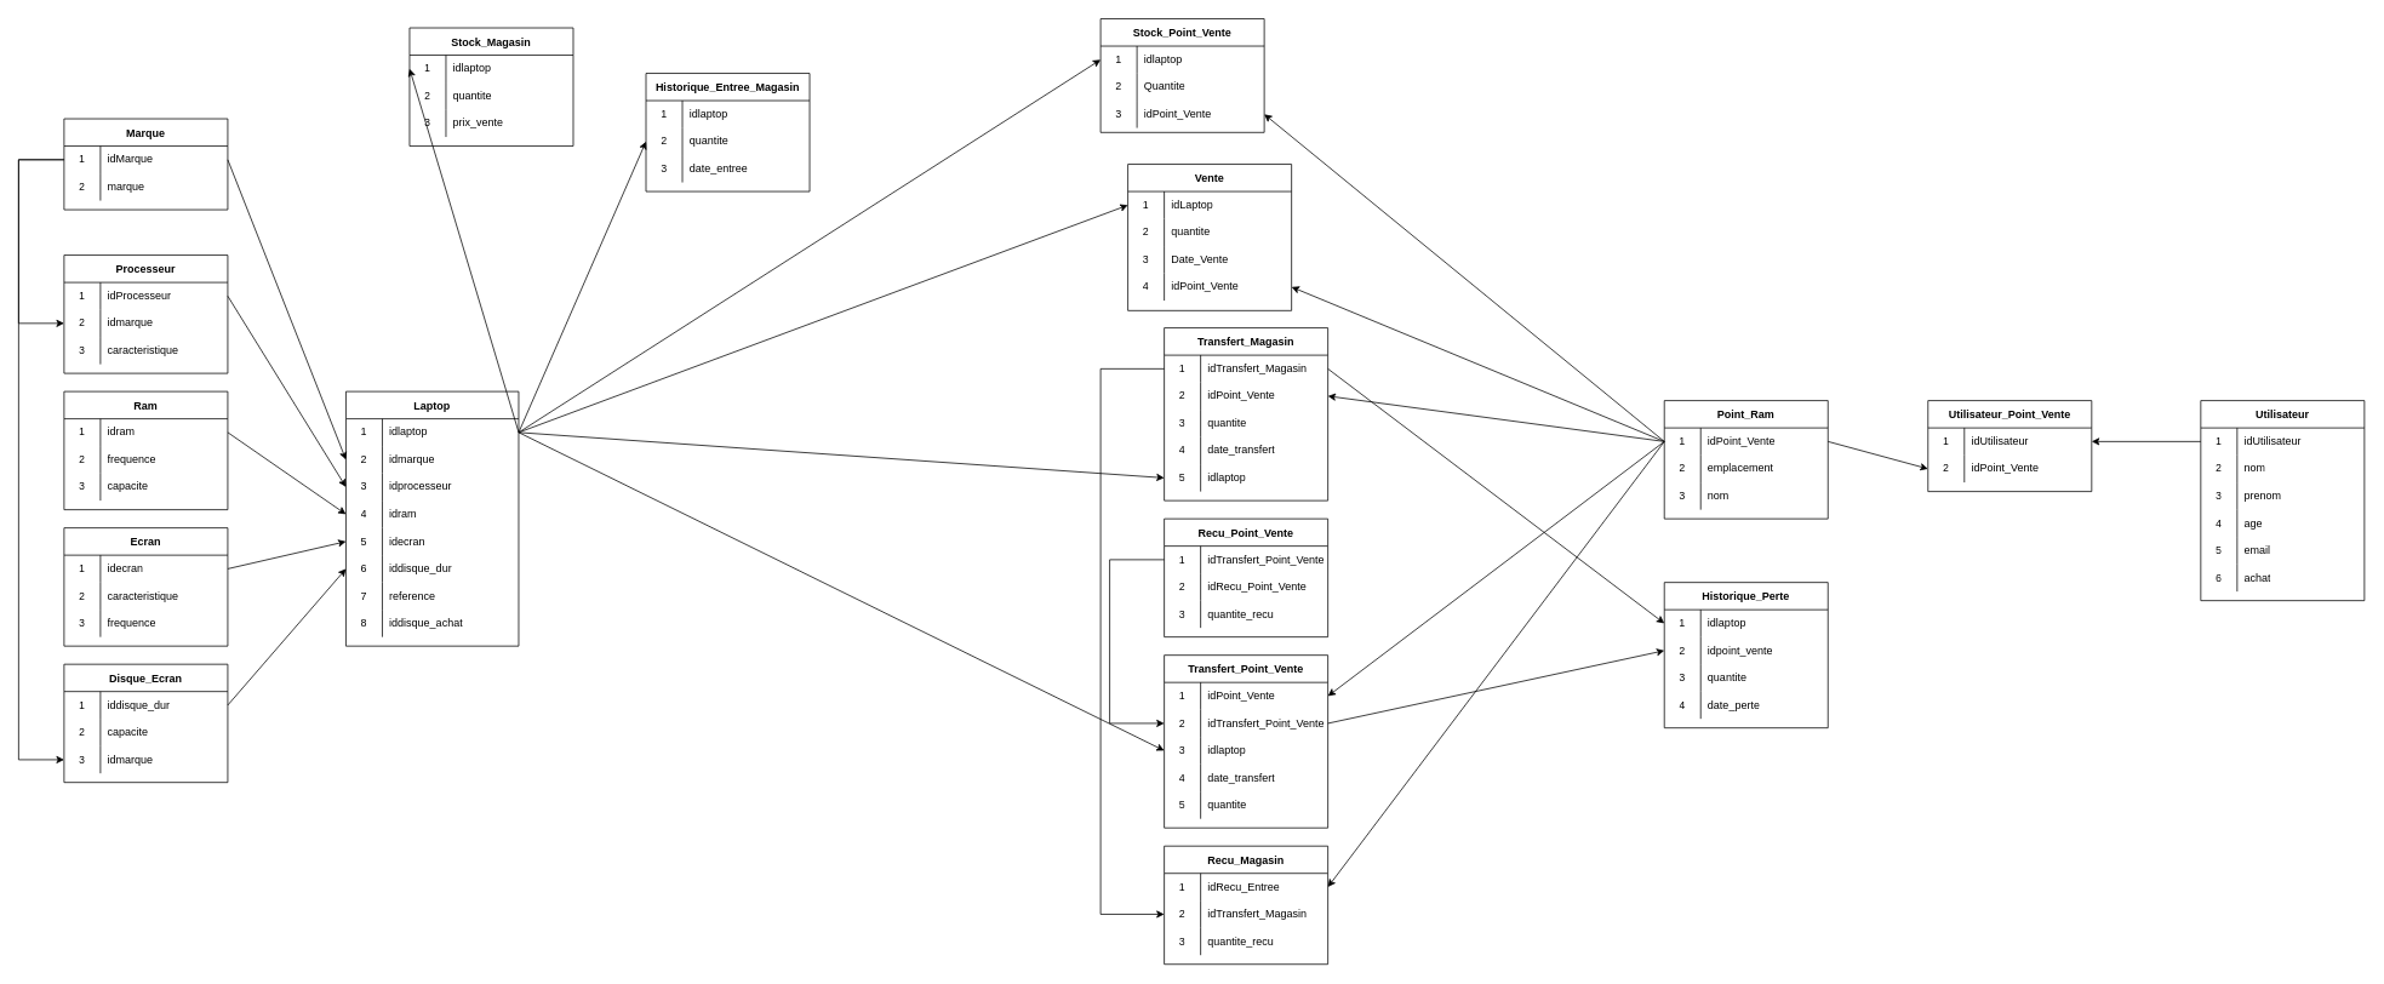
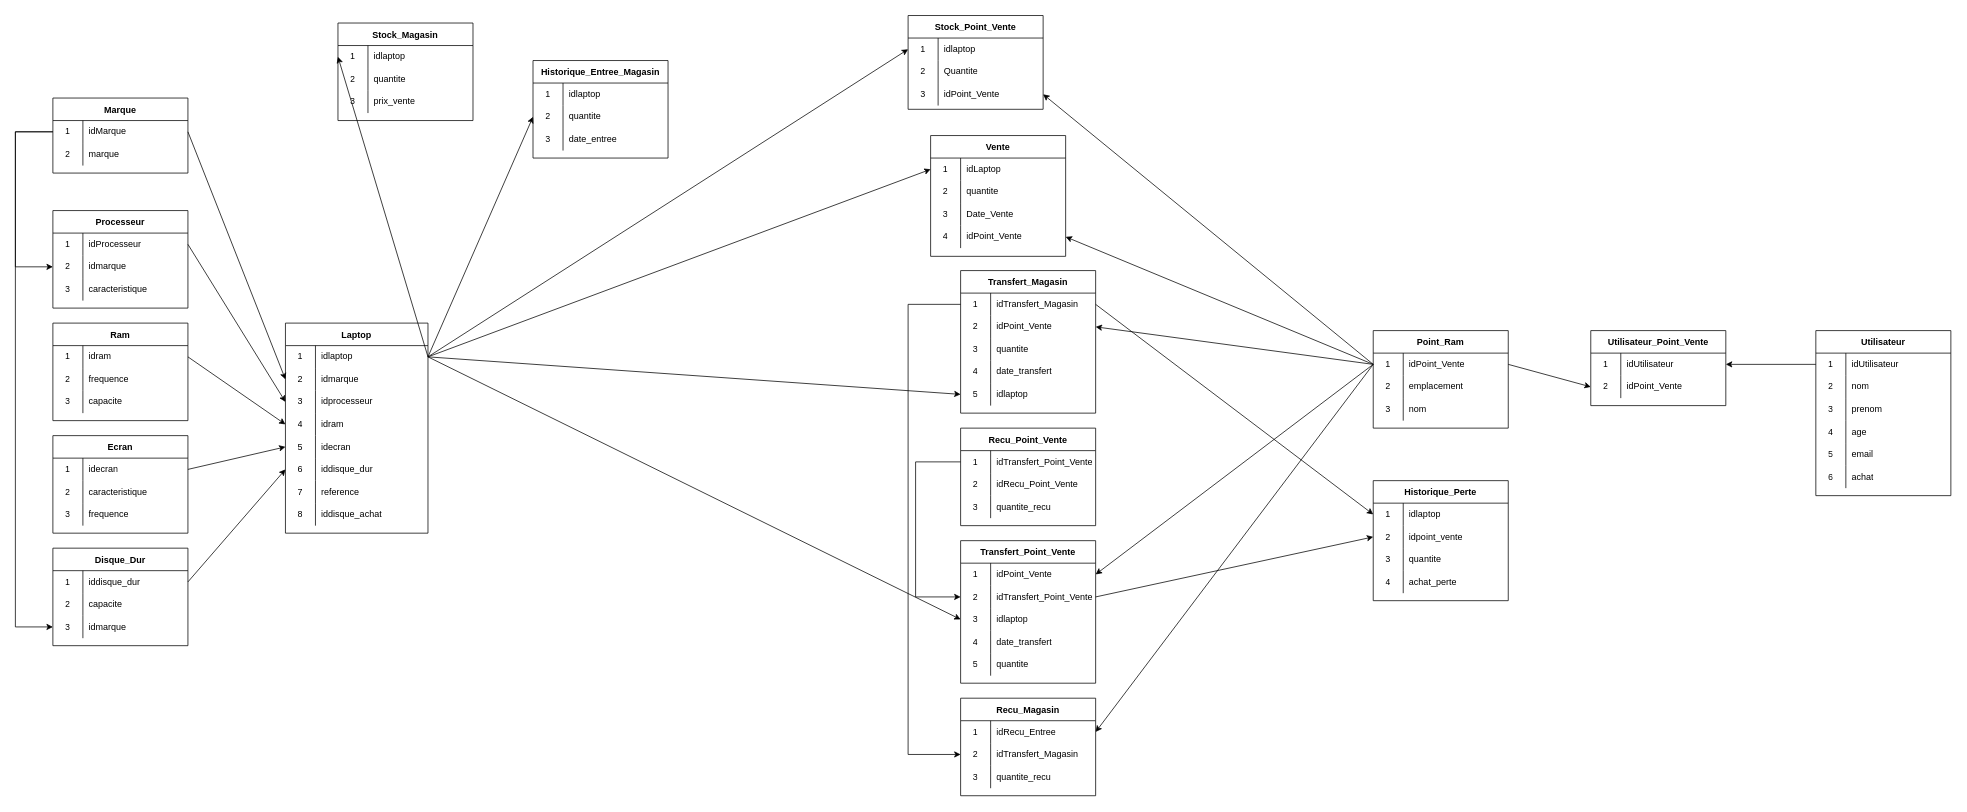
- <mxCell id="136" value="Disque_Ecran" style="shape=table;startSize=30;container=1;collapsible=0;childLayout=tableLayout;fixedRows=1;rowLines=0;fontStyle=1;" vertex="1" parent="1"><mxGeometry x="70" y="730" width="180" height="130" as="geometry" /></mxCell>
+ <mxCell id="136" value="Disque_Dur" style="shape=table;startSize=30;container=1;collapsible=0;childLayout=tableLayout;fixedRows=1;rowLines=0;fontStyle=1;" vertex="1" parent="1"><mxGeometry x="70" y="730" width="180" height="130" as="geometry" /></mxCell>
- <mxCell id="192" value="date_perte" style="shape=partialRectangle;html=1;whiteSpace=wrap;connectable=0;fillColor=none;top=0;left=0;bottom=0;right=0;align=left;spacingLeft=6;overflow=hidden;" vertex="1" parent="190"><mxGeometry x="40" width="140" height="30" as="geometry"><mxRectangle width="140" height="30" as="alternateBounds" /></mxGeometry></mxCell>
+ <mxCell id="192" value="achat_perte" style="shape=partialRectangle;html=1;whiteSpace=wrap;connectable=0;fillColor=none;top=0;left=0;bottom=0;right=0;align=left;spacingLeft=6;overflow=hidden;" vertex="1" parent="190"><mxGeometry x="40" width="140" height="30" as="geometry"><mxRectangle width="140" height="30" as="alternateBounds" /></mxGeometry></mxCell>
